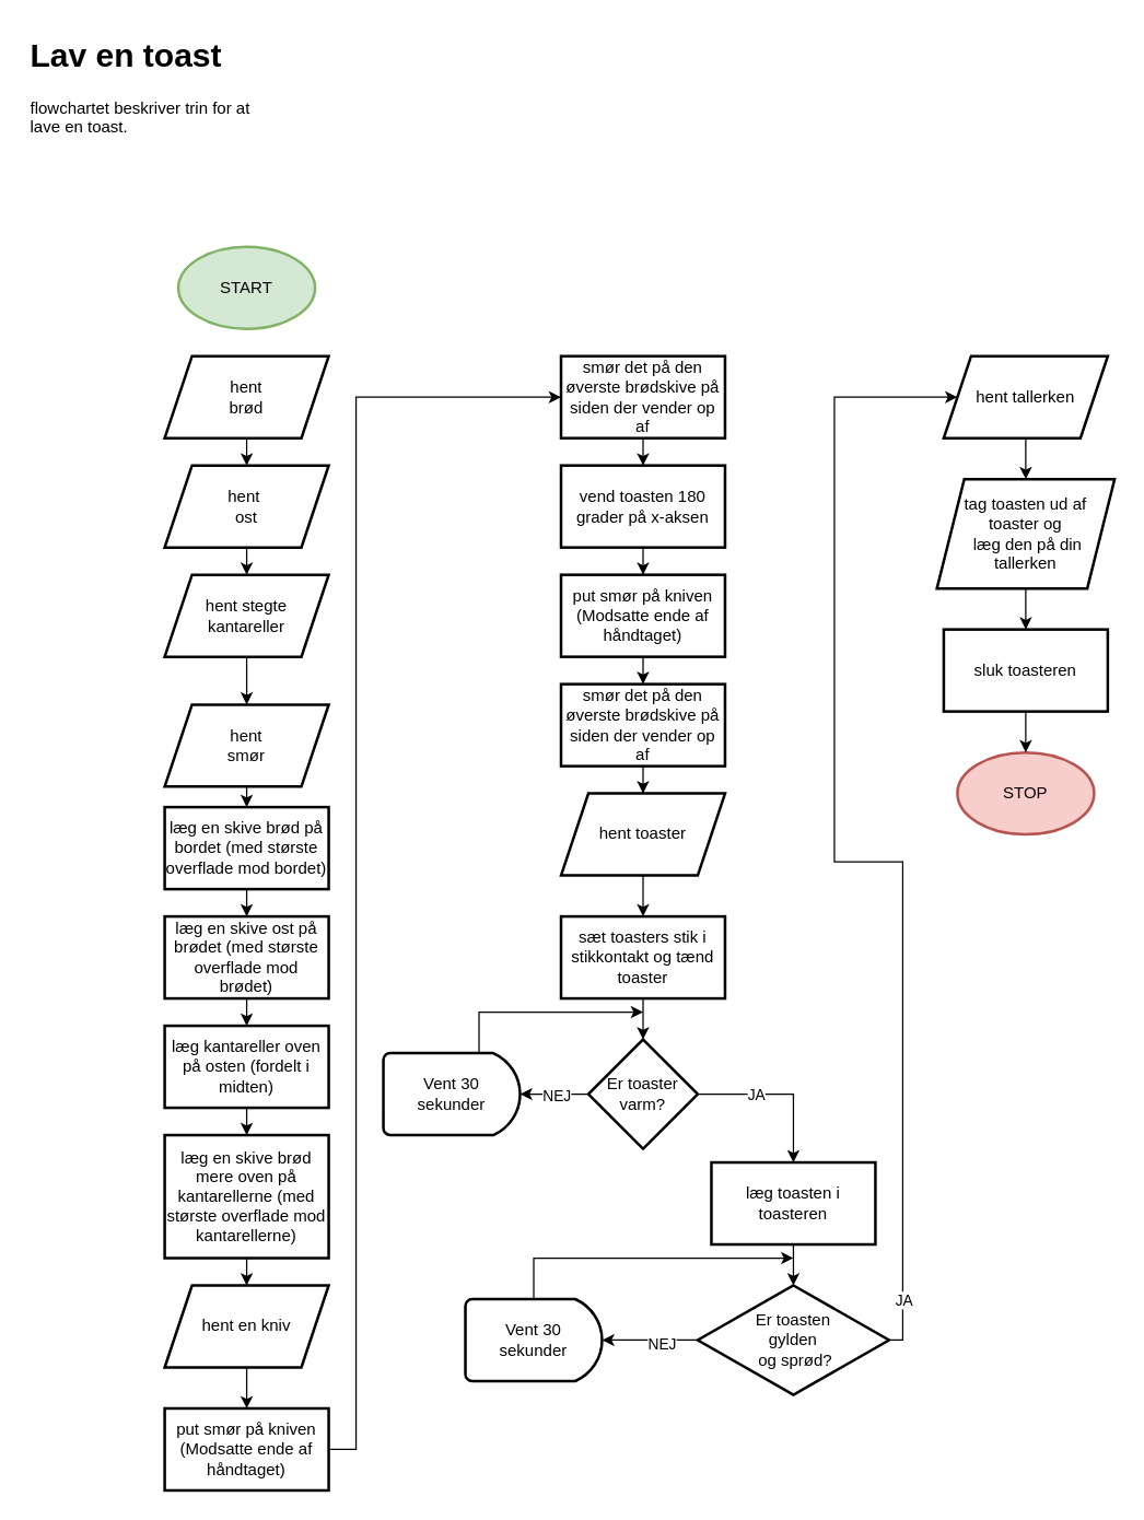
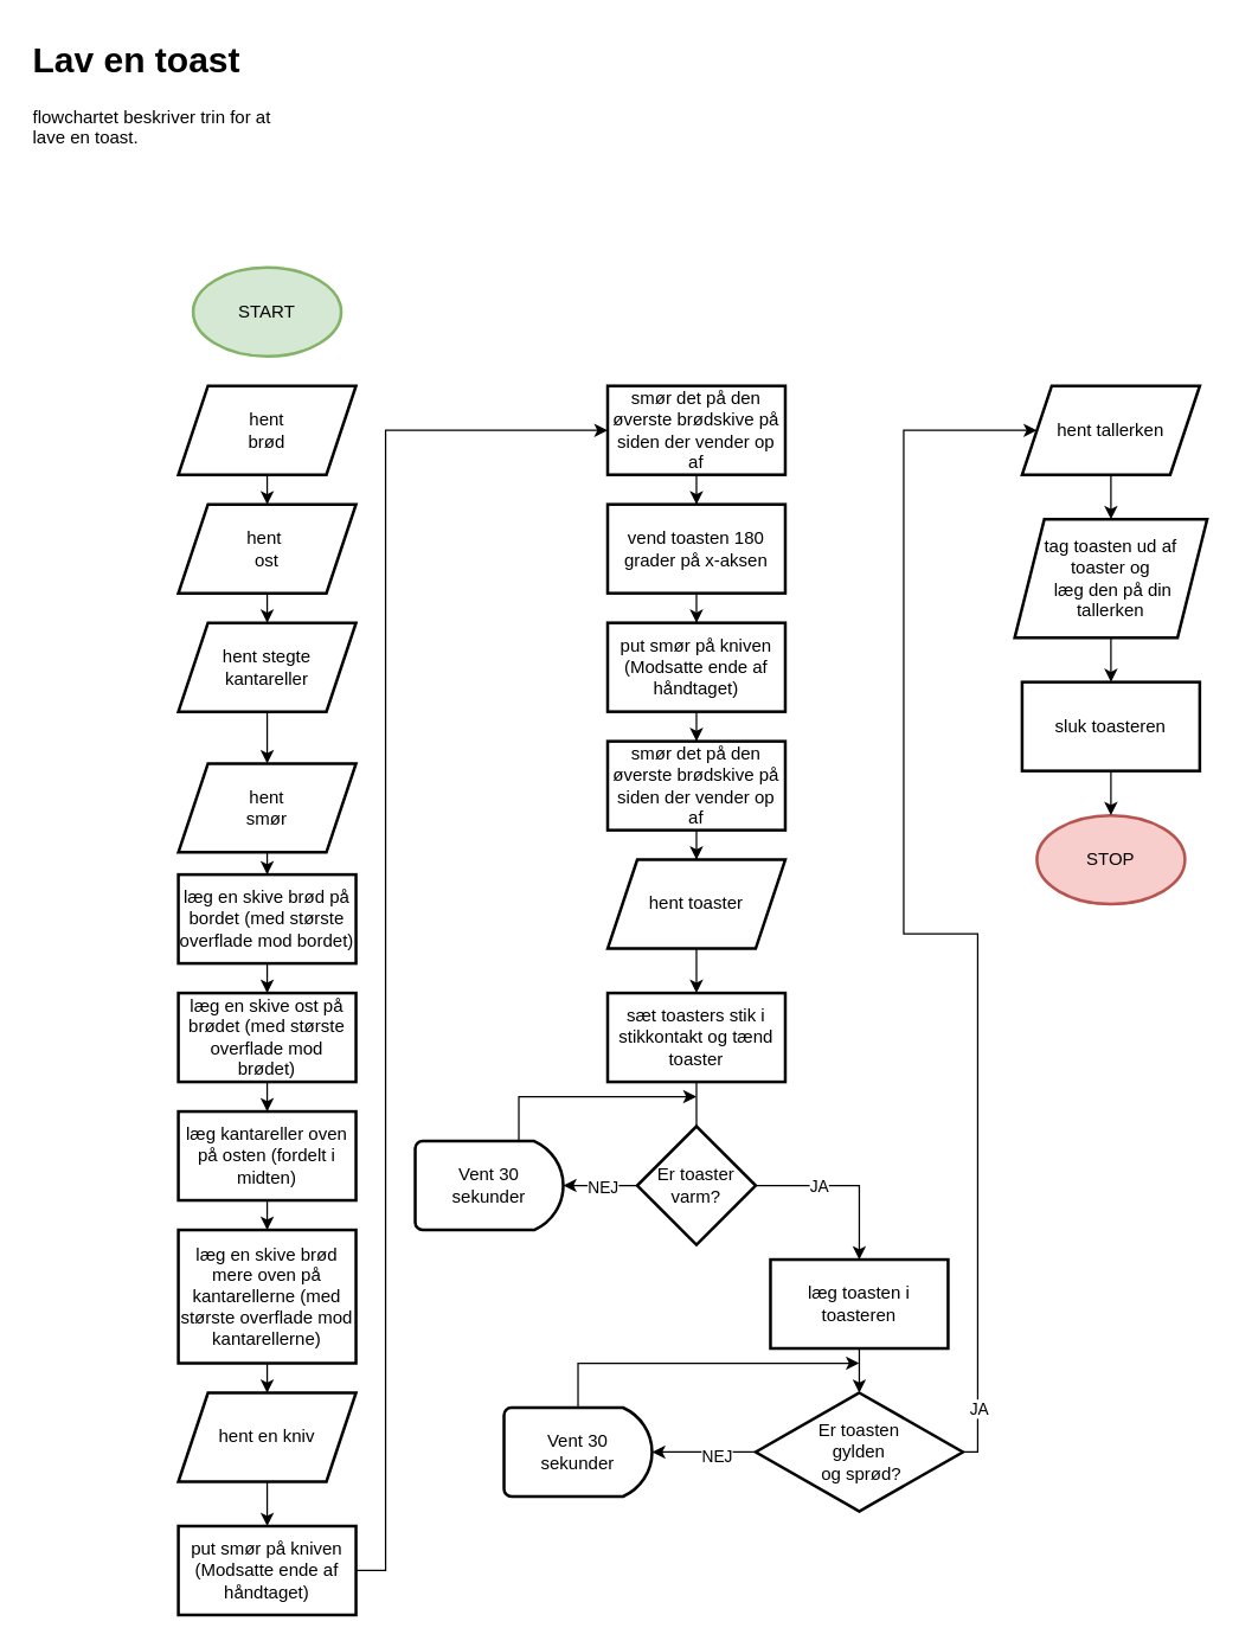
- <mxCell id="34" value="" style="edgeStyle=orthogonalEdgeStyle;rounded=0;orthogonalLoop=1;jettySize=auto;html=1;" edge="1" parent="1" source="35" target="38"><mxGeometry relative="1" as="geometry" /></mxCell>
+ <mxCell id="34" value="" style="edgeStyle=orthogonalEdgeStyle;rounded=0;orthogonalLoop=1;jettySize=auto;html=1;endArrow=none;" edge="1" parent="1" source="35" target="38"><mxGeometry relative="1" as="geometry" /></mxCell>
